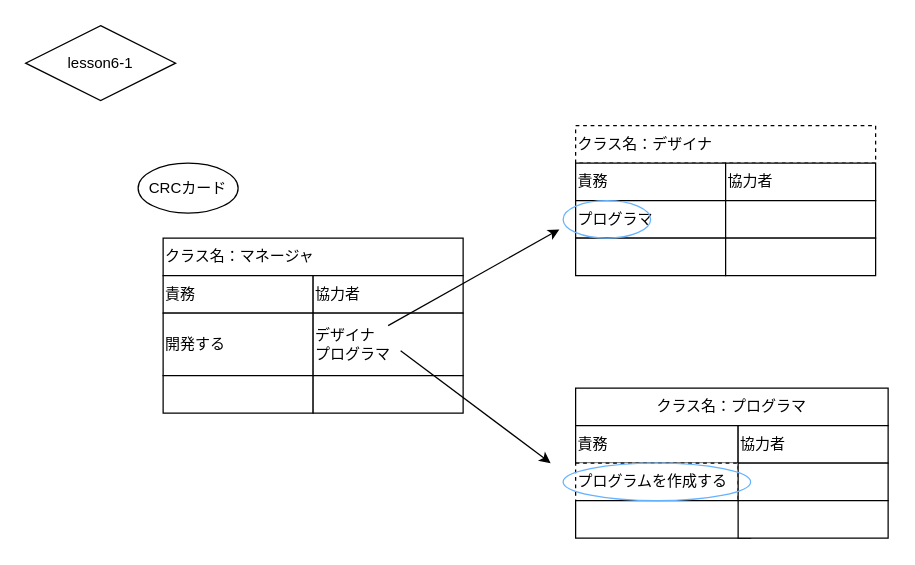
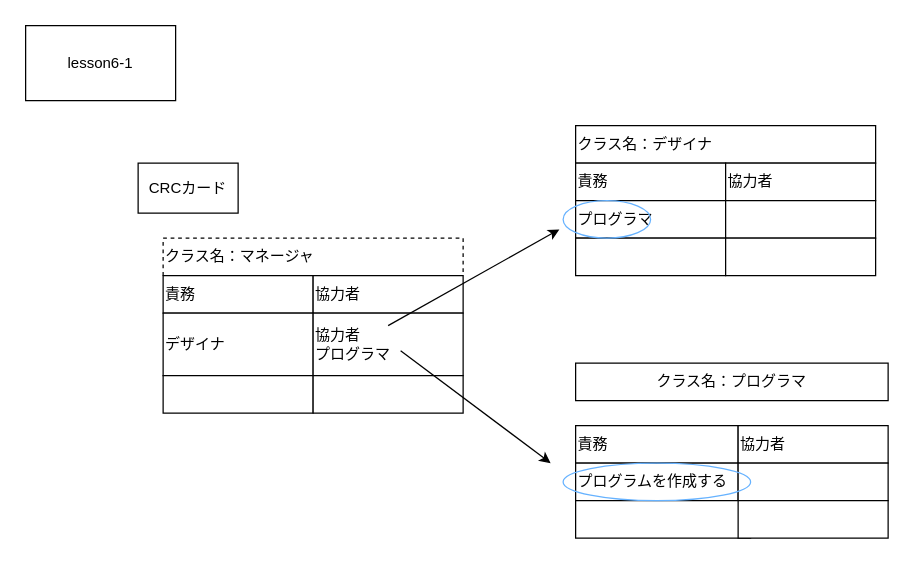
- <mxCell id="2" value="lesson6-1" style="rhombus;whiteSpace=wrap;html=1;" parent="1" vertex="1"><mxGeometry x="20" y="20" width="120" height="60" as="geometry" /></mxCell>
+ <mxCell id="2" value="lesson6-1" style="rounded=0;whiteSpace=wrap;html=1;" parent="1" vertex="1"><mxGeometry x="20" y="20" width="120" height="60" as="geometry" /></mxCell>
- <mxCell id="10" value="クラス名：デザイナ" style="rounded=0;whiteSpace=wrap;html=1;align=left;dashed=1;" parent="1" vertex="1"><mxGeometry x="460" y="100" width="240" height="30" as="geometry" /></mxCell>
+ <mxCell id="10" value="クラス名：デザイナ" style="rounded=0;whiteSpace=wrap;html=1;align=left;" parent="1" vertex="1"><mxGeometry x="460" y="100" width="240" height="30" as="geometry" /></mxCell>
- <mxCell id="28" value="CRCカード" style="ellipse;whiteSpace=wrap;html=1;" parent="1" vertex="1"><mxGeometry x="110" y="130" width="80" height="40" as="geometry" /></mxCell>
+ <mxCell id="28" value="CRCカード" style="rounded=0;whiteSpace=wrap;html=1;" parent="1" vertex="1"><mxGeometry x="110" y="130" width="80" height="40" as="geometry" /></mxCell>
- <mxCell id="3" value="クラス名：マネージャ" style="rounded=0;whiteSpace=wrap;html=1;align=left;" parent="1" vertex="1"><mxGeometry x="130" y="190" width="240" height="30" as="geometry" /></mxCell>
+ <mxCell id="3" value="クラス名：マネージャ" style="rounded=0;whiteSpace=wrap;html=1;align=left;dashed=1;" parent="1" vertex="1"><mxGeometry x="130" y="190" width="240" height="30" as="geometry" /></mxCell>
- <mxCell id="6" value="開発する" style="rounded=0;whiteSpace=wrap;html=1;align=left;" parent="1" vertex="1"><mxGeometry x="130" y="250" width="120" height="50" as="geometry" /></mxCell>
+ <mxCell id="6" value="デザイナ" style="rounded=0;whiteSpace=wrap;html=1;align=left;" parent="1" vertex="1"><mxGeometry x="130" y="250" width="120" height="50" as="geometry" /></mxCell>
- <mxCell id="7" value="デザイナ&lt;br&gt;プログラマ" style="rounded=0;whiteSpace=wrap;html=1;align=left;" parent="1" vertex="1"><mxGeometry x="250" y="250" width="120" height="50" as="geometry" /></mxCell>
+ <mxCell id="7" value="協力者&lt;br&gt;プログラマ" style="rounded=0;whiteSpace=wrap;html=1;align=left;" parent="1" vertex="1"><mxGeometry x="250" y="250" width="120" height="50" as="geometry" /></mxCell>
- <mxCell id="17" value="クラス名：プログラマ" style="rounded=0;whiteSpace=wrap;html=1;" parent="1" vertex="1"><mxGeometry x="460" y="310" width="250" height="30" as="geometry" /></mxCell>
+ <mxCell id="17" value="クラス名：プログラマ" style="rounded=0;whiteSpace=wrap;html=1;" parent="1" vertex="1"><mxGeometry x="460" y="290" width="250" height="30" as="geometry" /></mxCell>
- <mxCell id="20" value="プログラムを作成する" style="rounded=0;whiteSpace=wrap;html=1;align=left;dashed=1;" parent="1" vertex="1"><mxGeometry x="460" y="370" width="130" height="30" as="geometry" /></mxCell>
+ <mxCell id="20" value="プログラムを作成する" style="rounded=0;whiteSpace=wrap;html=1;align=left;" parent="1" vertex="1"><mxGeometry x="460" y="370" width="130" height="30" as="geometry" /></mxCell>
